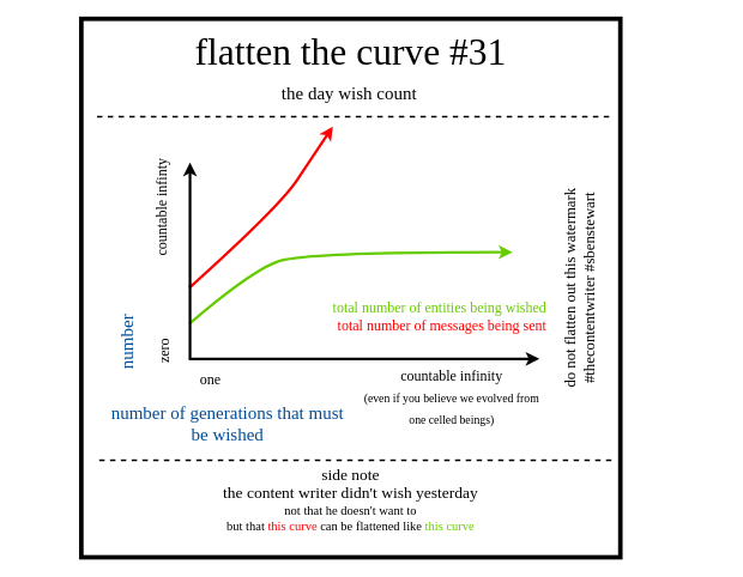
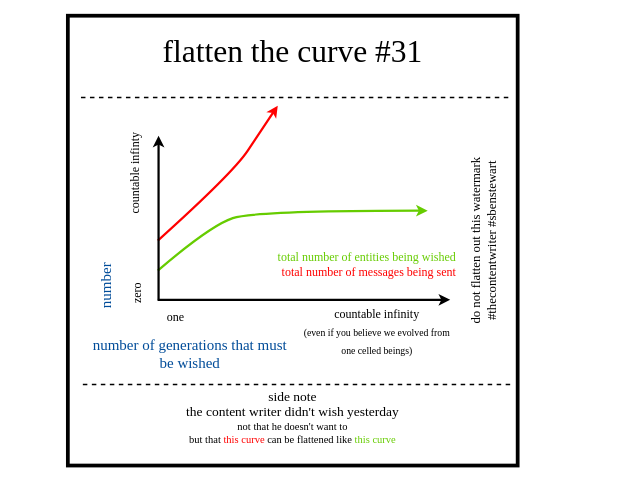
- <mxCell id="3" value="&lt;font&gt;&lt;font style=&quot;font-size: 42px&quot;&gt;flatten the curve #31&lt;/font&gt;&lt;br&gt;&lt;/font&gt;" style="text;html=1;strokeColor=none;fillColor=none;align=center;verticalAlign=middle;whiteSpace=wrap;rounded=0;fontFamily=xkcd;" parent="1" vertex="1"><mxGeometry x="105" y="48" width="570" height="20" as="geometry" /></mxCell>
+ <mxCell id="3" value="&lt;font&gt;&lt;font style=&quot;font-size: 42px&quot;&gt;flatten the curve #31&lt;/font&gt;&lt;br&gt;&lt;/font&gt;" style="text;html=1;strokeColor=none;fillColor=none;align=center;verticalAlign=middle;whiteSpace=wrap;rounded=0;fontFamily=xkcd;" parent="1" vertex="1"><mxGeometry x="105" y="58" width="570" height="20" as="geometry" /></mxCell>
- <mxCell id="4" value="&lt;font&gt;&lt;span style=&quot;font-size: 20px&quot;&gt;the day wish count&lt;/span&gt;&lt;br&gt;&lt;/font&gt;" style="text;html=1;strokeColor=none;fillColor=none;align=center;verticalAlign=middle;whiteSpace=wrap;rounded=0;fontFamily=xkcd;" parent="1" vertex="1"><mxGeometry x="129.25" y="92" width="518.5" height="20" as="geometry" /></mxCell>
